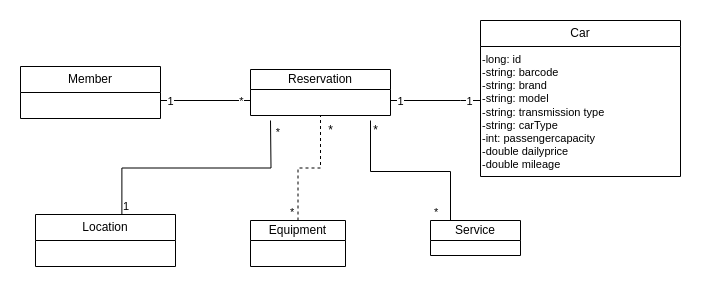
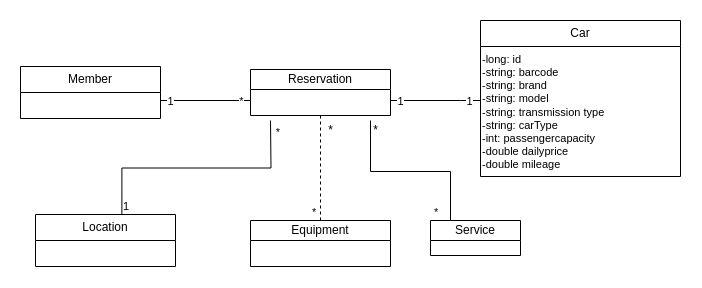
- <mxCell id="7" value="Equipment" style="swimlane;fontStyle=0;childLayout=stackLayout;horizontal=1;startSize=20;fillColor=none;horizontalStack=0;resizeParent=1;resizeParentMax=0;resizeLast=0;collapsible=1;marginBottom=0;whiteSpace=wrap;html=1;" vertex="1" parent="1"><mxGeometry x="250" y="220" width="95" height="46" as="geometry" /></mxCell>
+ <mxCell id="7" value="Equipment" style="swimlane;fontStyle=0;childLayout=stackLayout;horizontal=1;startSize=20;fillColor=none;horizontalStack=0;resizeParent=1;resizeParentMax=0;resizeLast=0;collapsible=1;marginBottom=0;whiteSpace=wrap;html=1;" vertex="1" parent="1"><mxGeometry x="250" y="220" width="140" height="46" as="geometry" /></mxCell>
